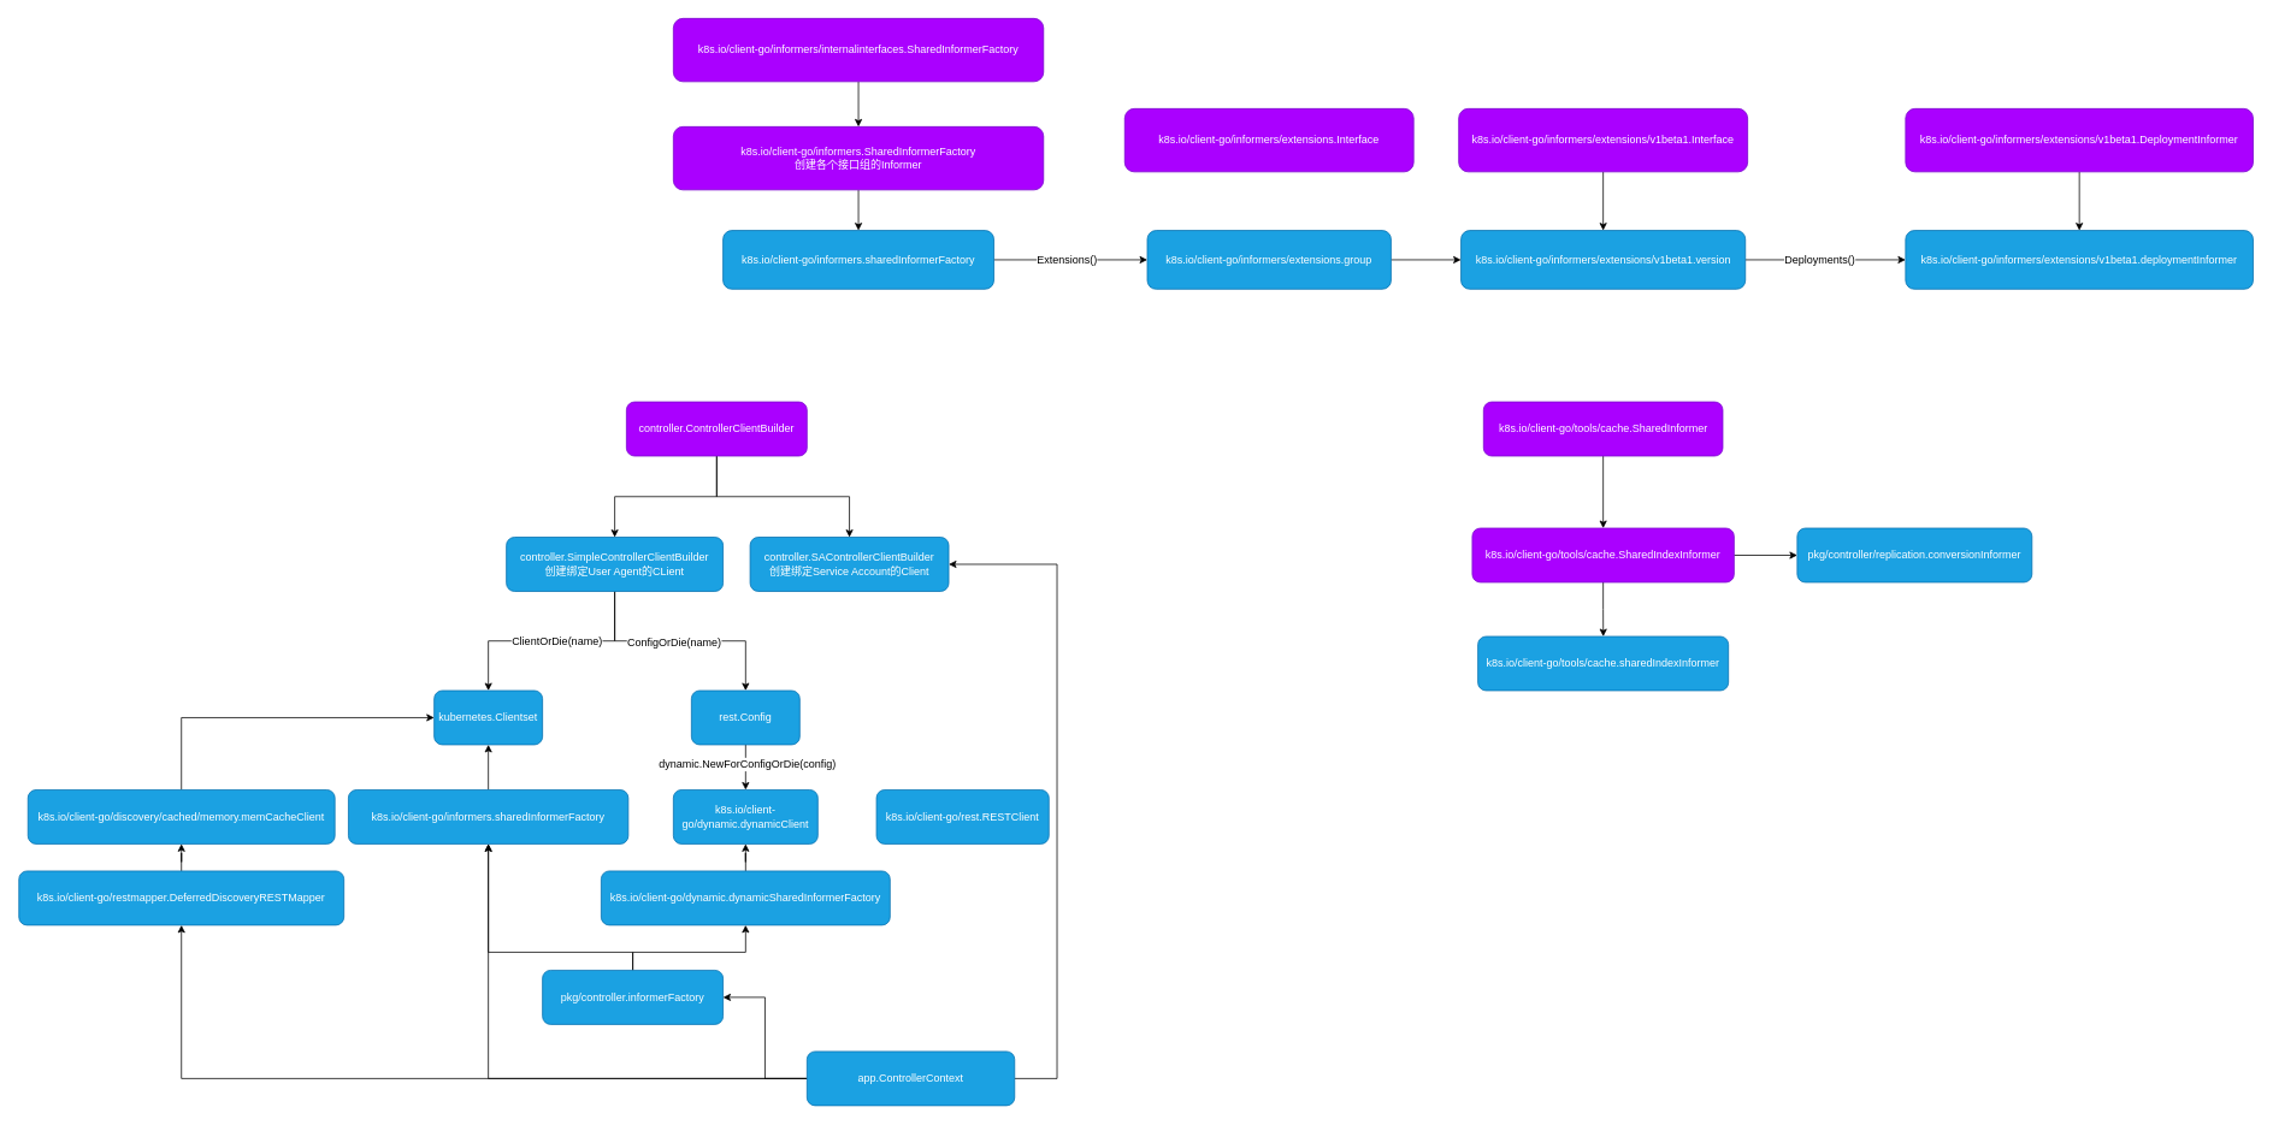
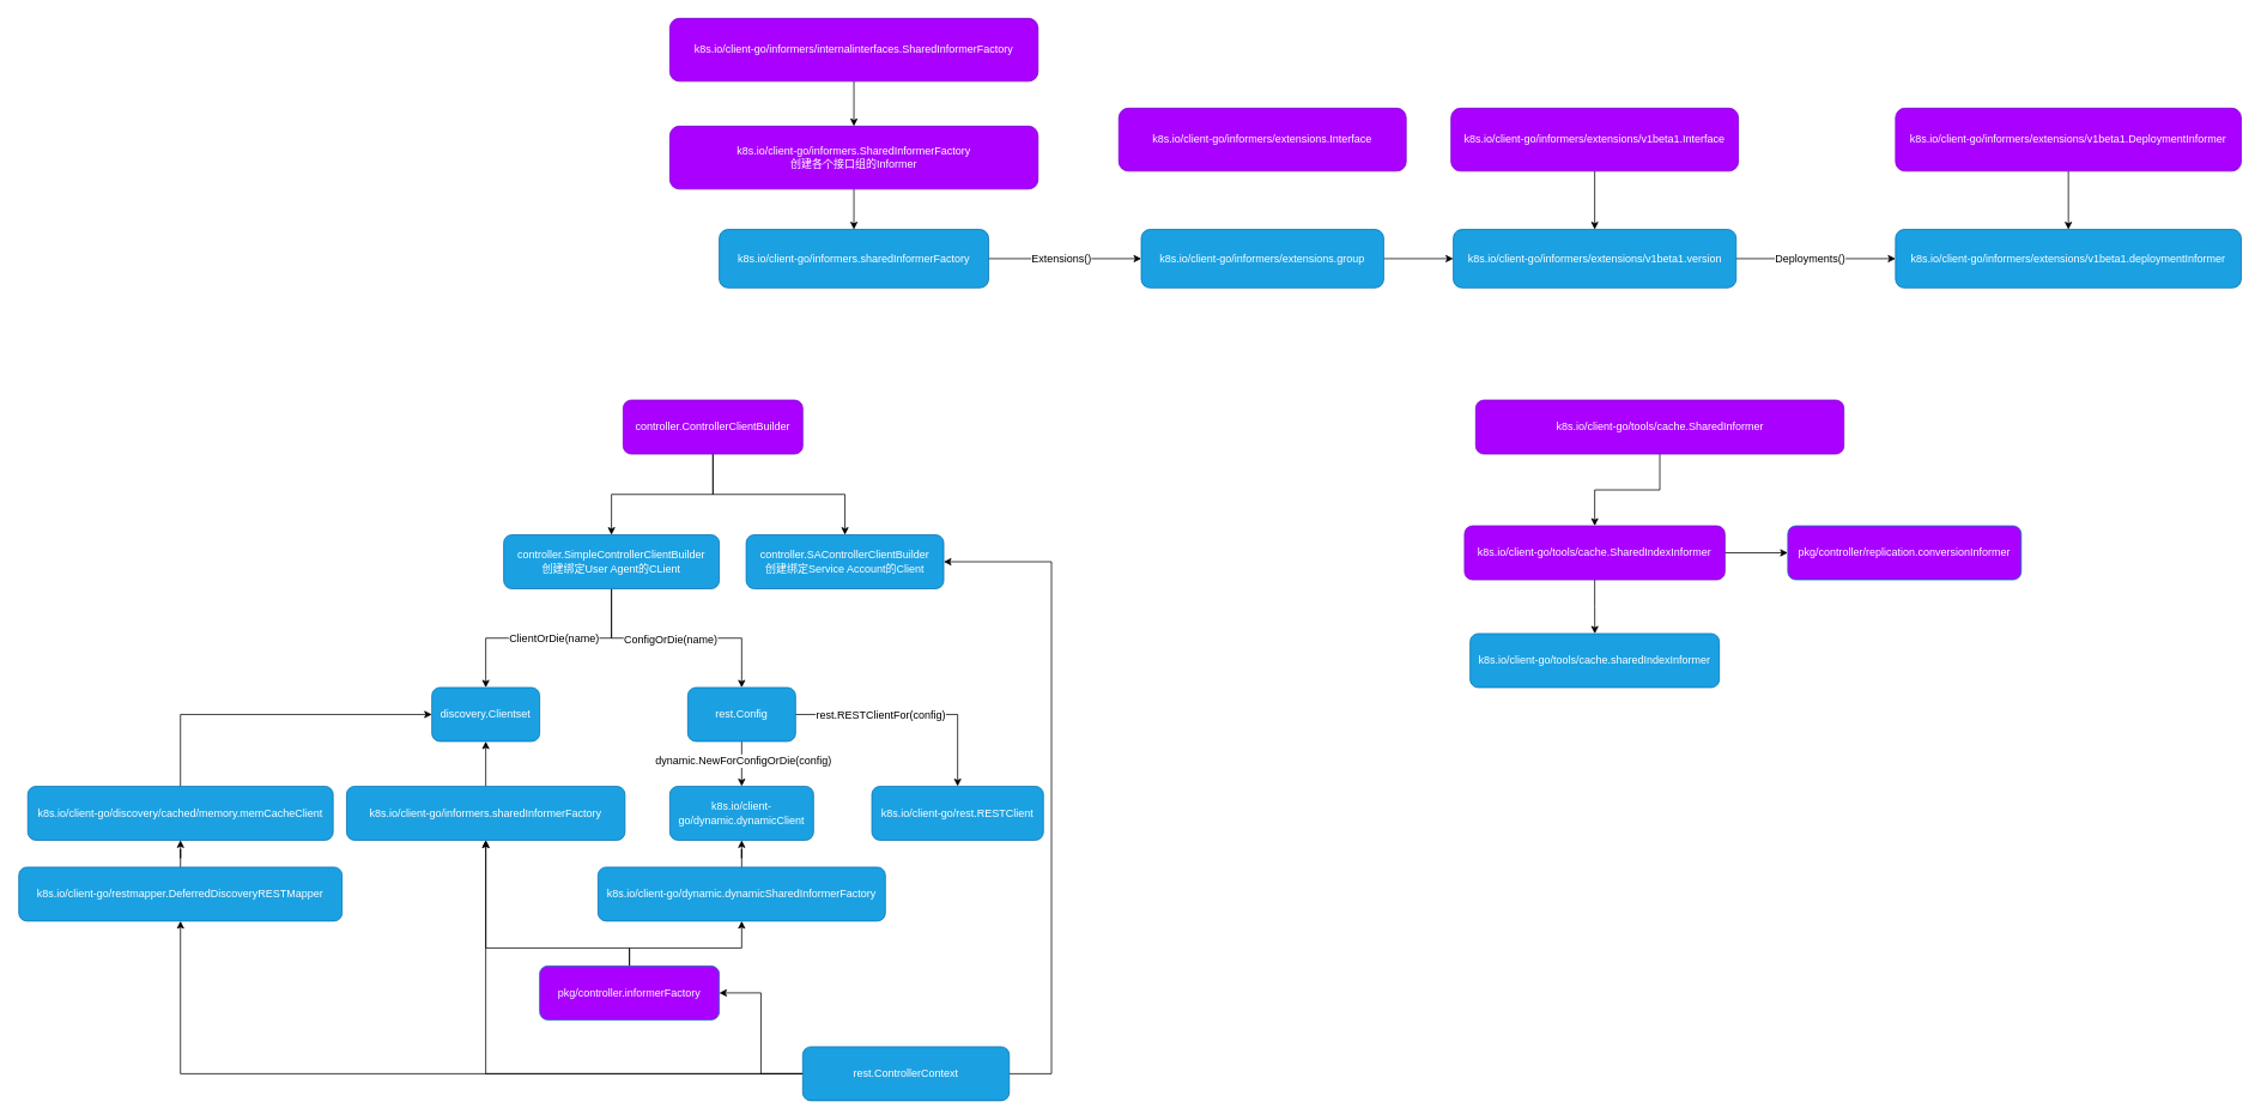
- <mxCell id="38" value="k8s.io/client-go/tools/cache.SharedInformer" style="rounded=1;whiteSpace=wrap;html=1;fillColor=#aa00ff;strokeColor=#7700CC;fontColor=#ffffff;" vertex="1" parent="1"><mxGeometry x="1642.5" y="445" width="265" height="60" as="geometry" /></mxCell>
+ <mxCell id="38" value="k8s.io/client-go/tools/cache.SharedInformer" style="rounded=1;whiteSpace=wrap;html=1;fillColor=#aa00ff;strokeColor=#7700CC;fontColor=#ffffff;" vertex="1" parent="1"><mxGeometry x="1642.5" y="445" width="410" height="60" as="geometry" /></mxCell>
- <mxCell id="40" value="pkg/controller/replication.conversionInformer" style="rounded=1;whiteSpace=wrap;html=1;fillColor=#1ba1e2;strokeColor=#006EAF;fontColor=#ffffff;" vertex="1" parent="1"><mxGeometry x="1990" y="585" width="260" height="60" as="geometry" /></mxCell>
+ <mxCell id="40" value="pkg/controller/replication.conversionInformer" style="rounded=1;whiteSpace=wrap;html=1;fillColor=#aa00ff;strokeColor=#006EAF;fontColor=#ffffff;" vertex="1" parent="1"><mxGeometry x="1990" y="585" width="260" height="60" as="geometry" /></mxCell>
- <mxCell id="11" value="kubernetes.Clientset" style="rounded=1;whiteSpace=wrap;html=1;fillColor=#1ba1e2;strokeColor=#006EAF;fontColor=#ffffff;" parent="1" vertex="1"><mxGeometry x="480" y="765" width="120" height="60" as="geometry" /></mxCell>
+ <mxCell id="11" value="discovery.Clientset" style="rounded=1;whiteSpace=wrap;html=1;fillColor=#1ba1e2;strokeColor=#006EAF;fontColor=#ffffff;" parent="1" vertex="1"><mxGeometry x="480" y="765" width="120" height="60" as="geometry" /></mxCell>
+ <mxCell id="16" style="edgeStyle=orthogonalEdgeStyle;rounded=0;orthogonalLoop=1;jettySize=auto;html=1;entryX=0.5;entryY=0;entryDx=0;entryDy=0;" parent="1" source="18" target="20" edge="1"><mxGeometry relative="1" as="geometry" /></mxCell>
+ <mxCell id="17" value="rest.RESTClientFor(config)" style="text;html=1;align=center;verticalAlign=middle;resizable=0;points=[];labelBackgroundColor=#ffffff;" parent="16" vertex="1" connectable="0"><mxGeometry x="-0.276" relative="1" as="geometry"><mxPoint as="offset" /></mxGeometry></mxCell>
- <mxCell id="34" value="pkg/controller.informerFactory" style="rounded=1;whiteSpace=wrap;html=1;fillColor=#1ba1e2;strokeColor=#006EAF;fontColor=#ffffff;" parent="1" vertex="1"><mxGeometry x="600" y="1075" width="200" height="60" as="geometry" /></mxCell>
+ <mxCell id="34" value="pkg/controller.informerFactory" style="rounded=1;whiteSpace=wrap;html=1;fillColor=#aa00ff;strokeColor=#006EAF;fontColor=#ffffff;" parent="1" vertex="1"><mxGeometry x="600" y="1075" width="200" height="60" as="geometry" /></mxCell>
- <mxCell id="31" value="app.ControllerContext" style="rounded=1;whiteSpace=wrap;html=1;fillColor=#1ba1e2;strokeColor=#006EAF;fontColor=#ffffff;" parent="1" vertex="1"><mxGeometry x="893" y="1165" width="230" height="60" as="geometry" /></mxCell>
+ <mxCell id="31" value="rest.ControllerContext" style="rounded=1;whiteSpace=wrap;html=1;fillColor=#1ba1e2;strokeColor=#006EAF;fontColor=#ffffff;" parent="1" vertex="1"><mxGeometry x="893" y="1165" width="230" height="60" as="geometry" /></mxCell>
